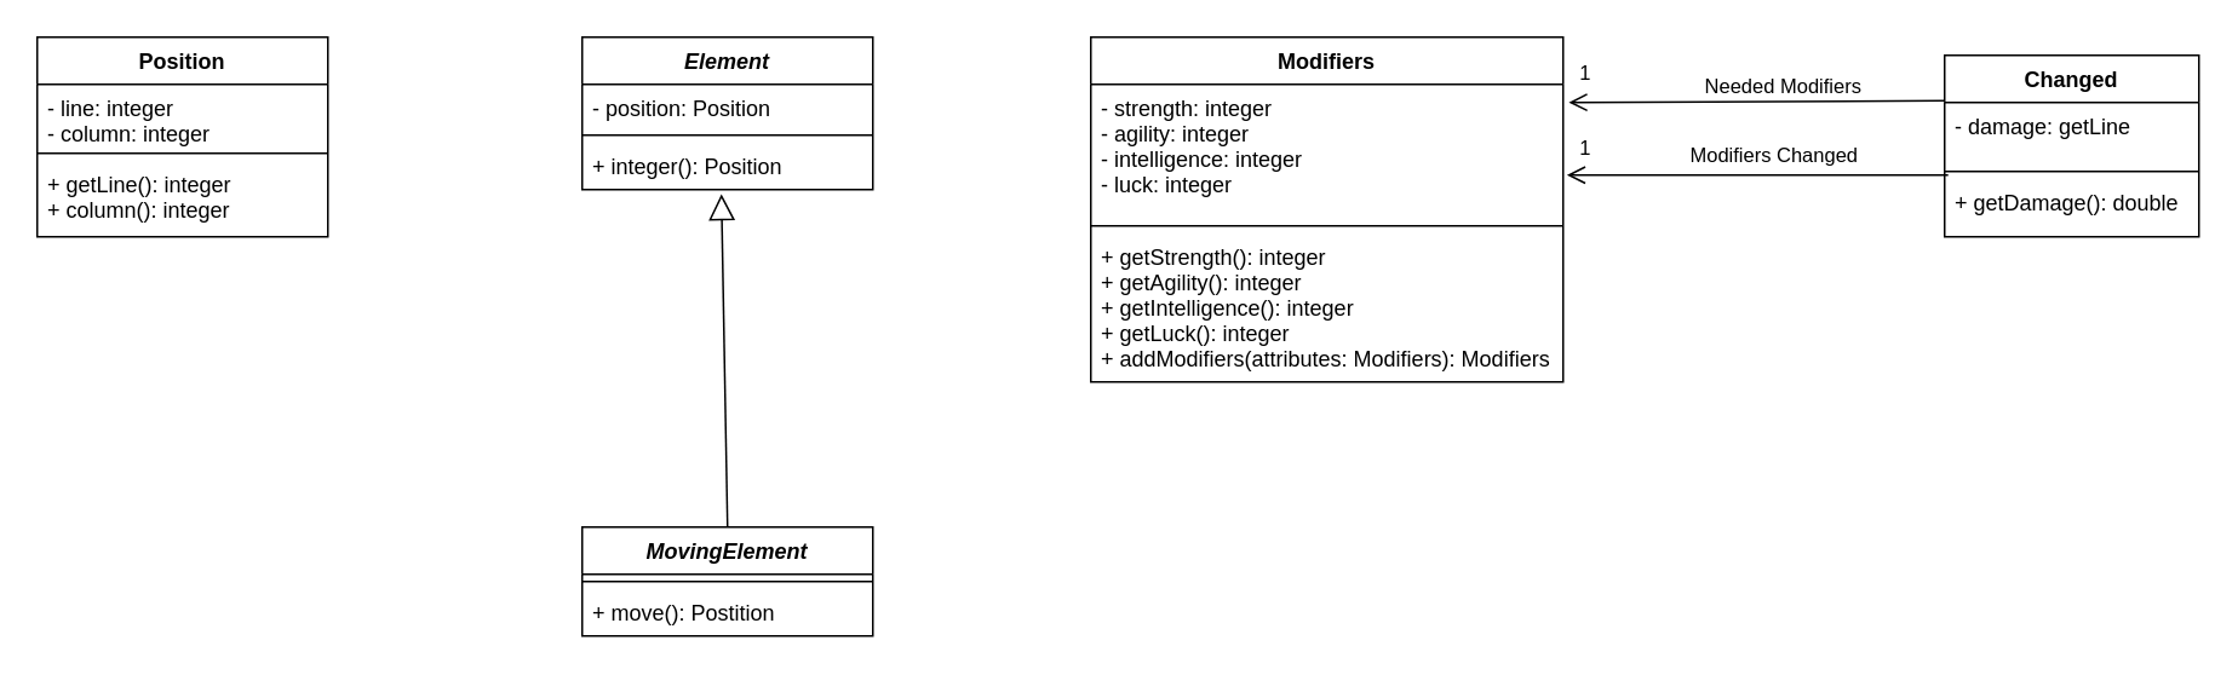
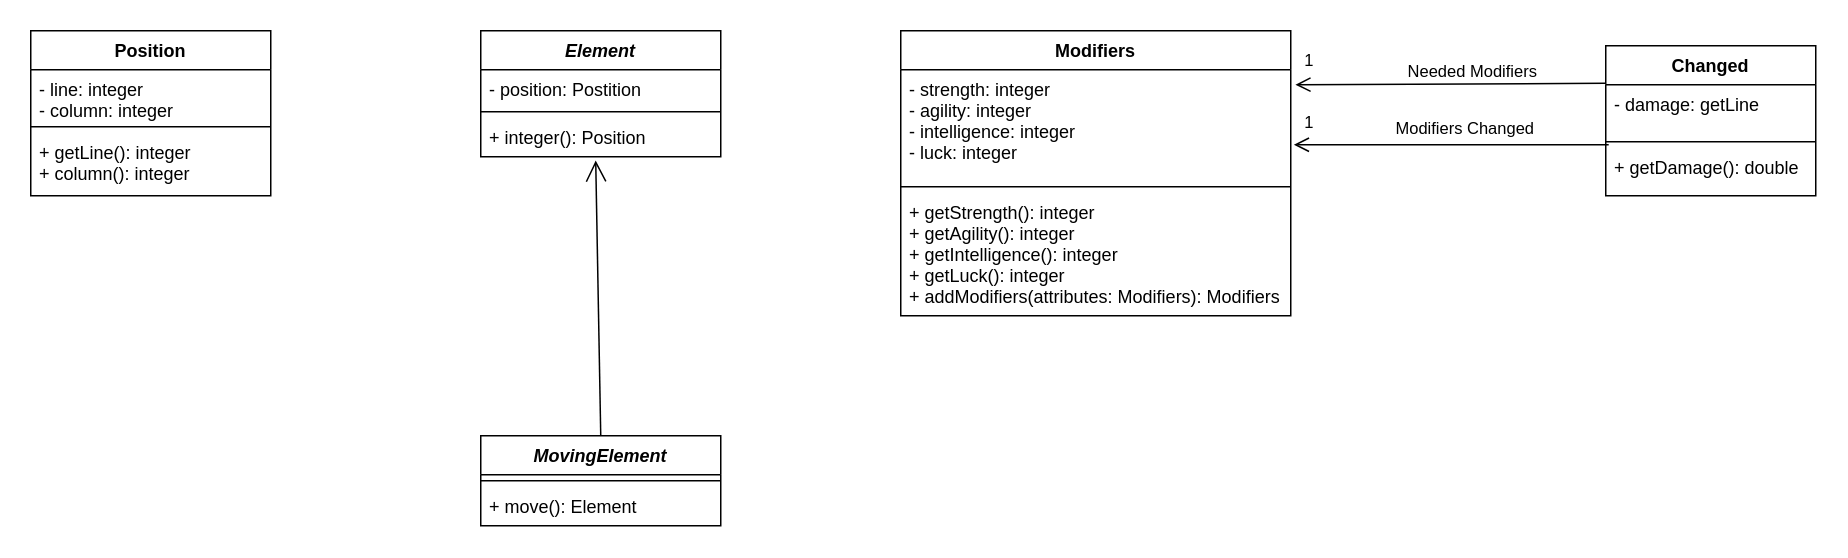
- <mxCell id="7" value="- position: Position" style="text;strokeColor=none;fillColor=none;align=left;verticalAlign=top;spacingLeft=4;spacingRight=4;overflow=hidden;rotatable=0;points=[[0,0.5],[1,0.5]];portConstraint=eastwest;" vertex="1" parent="6"><mxGeometry y="26" width="160" height="24" as="geometry" /></mxCell>
+ <mxCell id="7" value="- position: Postition" style="text;strokeColor=none;fillColor=none;align=left;verticalAlign=top;spacingLeft=4;spacingRight=4;overflow=hidden;rotatable=0;points=[[0,0.5],[1,0.5]];portConstraint=eastwest;" vertex="1" parent="6"><mxGeometry y="26" width="160" height="24" as="geometry" /></mxCell>
- <mxCell id="24" value="" style="endArrow=block;endFill=0;endSize=12;html=1;sourcePerimeterSpacing=6;targetPerimeterSpacing=12;strokeColor=#000000;entryX=0.479;entryY=1.093;entryDx=0;entryDy=0;entryPerimeter=0;exitX=0.5;exitY=0;exitDx=0;exitDy=0;" edge="1" parent="1" source="25" target="9"><mxGeometry width="160" relative="1" as="geometry"><mxPoint x="400" y="240" as="sourcePoint" /><mxPoint x="510" y="220" as="targetPoint" /></mxGeometry></mxCell>
+ <mxCell id="24" value="" style="endArrow=open;endFill=0;endSize=12;html=1;sourcePerimeterSpacing=6;targetPerimeterSpacing=12;strokeColor=#000000;entryX=0.479;entryY=1.093;entryDx=0;entryDy=0;entryPerimeter=0;exitX=0.5;exitY=0;exitDx=0;exitDy=0;" edge="1" parent="1" source="25" target="9"><mxGeometry width="160" relative="1" as="geometry"><mxPoint x="400" y="240" as="sourcePoint" /><mxPoint x="510" y="220" as="targetPoint" /></mxGeometry></mxCell>
- <mxCell id="27" value="+ move(): Postition" style="text;strokeColor=none;fillColor=none;align=left;verticalAlign=top;spacingLeft=4;spacingRight=4;overflow=hidden;rotatable=0;points=[[0,0.5],[1,0.5]];portConstraint=eastwest;" vertex="1" parent="25"><mxGeometry y="34" width="160" height="26" as="geometry" /></mxCell>
+ <mxCell id="27" value="+ move(): Element" style="text;strokeColor=none;fillColor=none;align=left;verticalAlign=top;spacingLeft=4;spacingRight=4;overflow=hidden;rotatable=0;points=[[0,0.5],[1,0.5]];portConstraint=eastwest;" vertex="1" parent="25"><mxGeometry y="34" width="160" height="26" as="geometry" /></mxCell>
